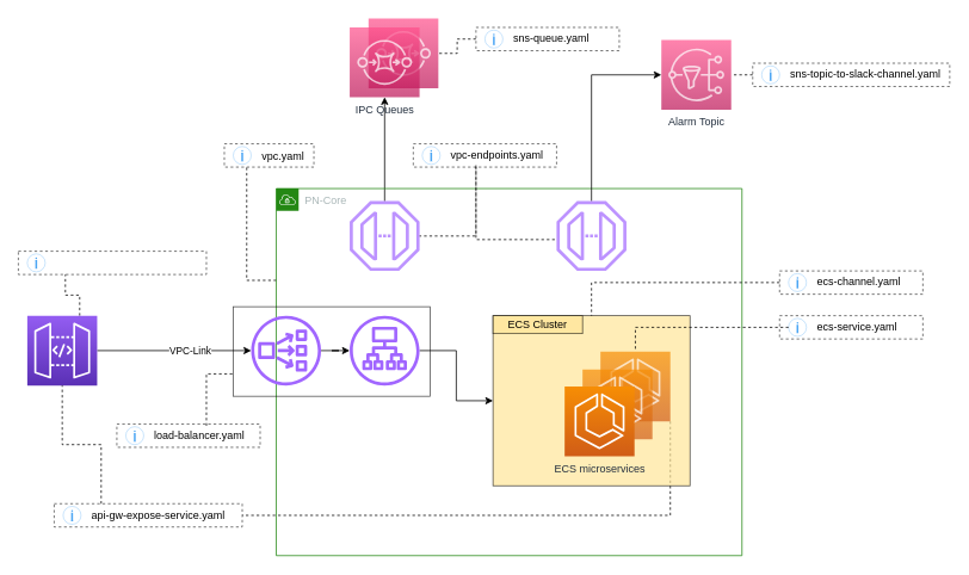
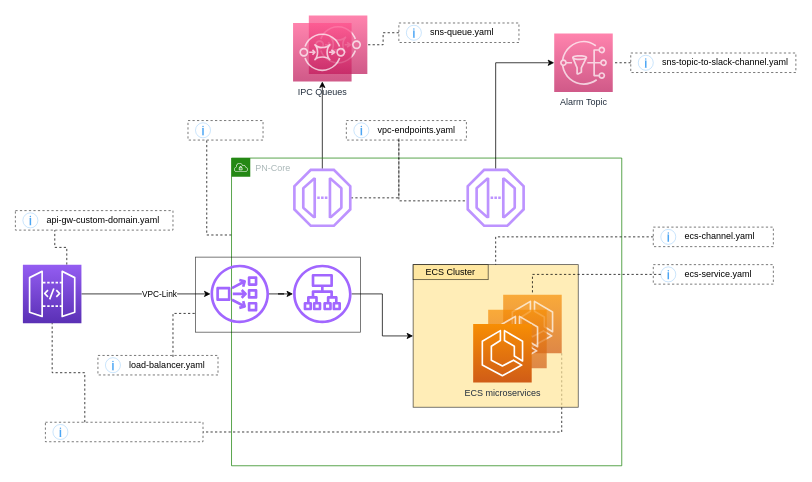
- <mxCell id="58" value="vpc.yaml" style="text;html=1;strokeColor=none;fillColor=none;align=left;verticalAlign=middle;whiteSpace=wrap;rounded=0;opacity=70;" vertex="1" parent="1"><mxGeometry x="290" y="163" width="60" height="22" as="geometry" /></mxCell>
+ <mxCell id="35" value="api-gw-custom-domain.yaml" style="text;html=1;strokeColor=none;fillColor=none;align=left;verticalAlign=middle;whiteSpace=wrap;rounded=0;opacity=70;" vertex="1" parent="32"><mxGeometry x="40" y="2" width="160" height="22" as="geometry" /></mxCell>
- <mxCell id="39" value="api-gw-expose-service.yaml" style="text;html=1;strokeColor=none;fillColor=none;align=left;verticalAlign=middle;whiteSpace=wrap;rounded=0;opacity=70;" vertex="1" parent="36"><mxGeometry x="40" y="2" width="160" height="22" as="geometry" /></mxCell>
